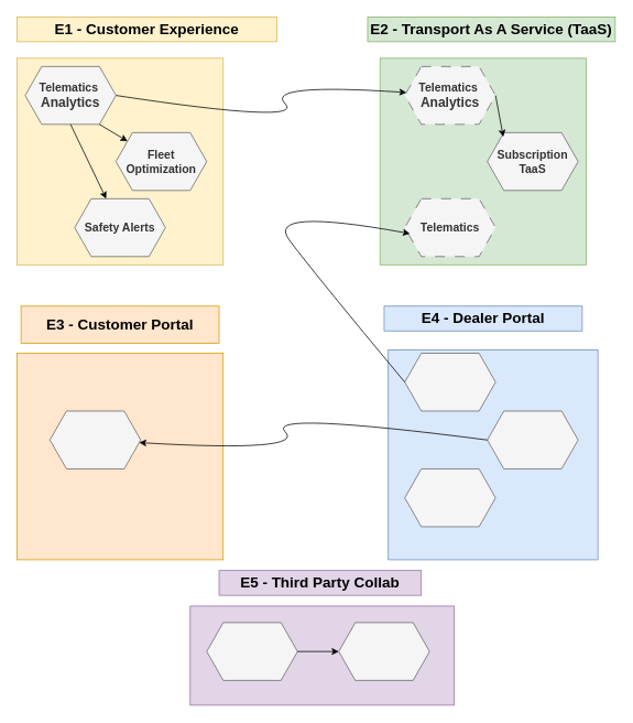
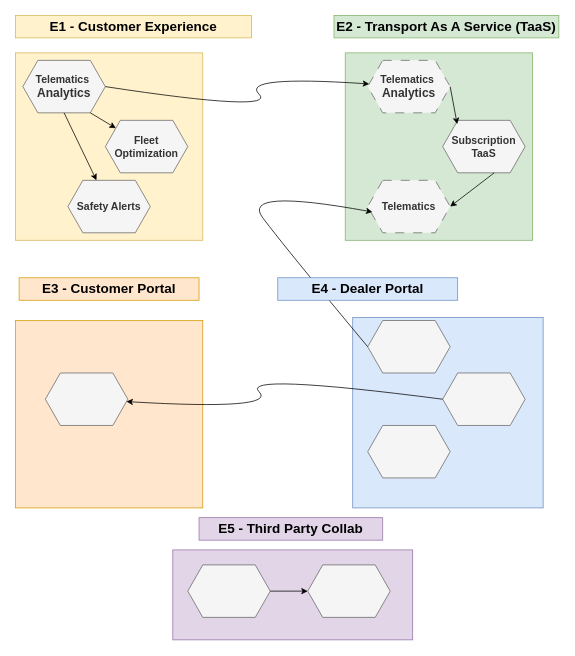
+ <mxCell id="26" value="" style="endArrow=classic;html=1;rounded=0;entryX=1;entryY=0.5;entryDx=0;entryDy=0;exitX=0.625;exitY=1;exitDx=0;exitDy=0;" edge="1" parent="1" source="10" target="12"><mxGeometry width="50" height="50" relative="1" as="geometry"><mxPoint x="610" y="125" as="sourcePoint" /><mxPoint x="619" y="175" as="targetPoint" /></mxGeometry></mxCell>
- <mxCell id="30" value="&lt;font style=&quot;font-size: 18px;&quot;&gt;&lt;b&gt;E4 - Dealer Portal&lt;/b&gt;&lt;/font&gt;" style="text;html=1;align=center;verticalAlign=middle;whiteSpace=wrap;rounded=0;fillColor=#dae8fc;strokeColor=#6c8ebf;" vertex="1" parent="1"><mxGeometry x="465" y="370" width="240" height="30" as="geometry" /></mxCell>
+ <mxCell id="30" value="&lt;font style=&quot;font-size: 18px;&quot;&gt;&lt;b&gt;E4 - Dealer Portal&lt;/b&gt;&lt;/font&gt;" style="text;html=1;align=center;verticalAlign=middle;whiteSpace=wrap;rounded=0;fillColor=#dae8fc;strokeColor=#6c8ebf;" vertex="1" parent="1"><mxGeometry x="370" y="370" width="240" height="30" as="geometry" /></mxCell>
- <mxCell id="29" value="&lt;font style=&quot;font-size: 18px;&quot;&gt;&lt;b&gt;E3 - Customer Portal&lt;/b&gt;&lt;/font&gt;" style="text;html=1;align=center;verticalAlign=middle;whiteSpace=wrap;rounded=0;fillColor=#ffe6cc;strokeColor=#d79b00;" vertex="1" parent="1"><mxGeometry x="25" y="370" width="240" height="45" as="geometry" /></mxCell>
+ <mxCell id="29" value="&lt;font style=&quot;font-size: 18px;&quot;&gt;&lt;b&gt;E3 - Customer Portal&lt;/b&gt;&lt;/font&gt;" style="text;html=1;align=center;verticalAlign=middle;whiteSpace=wrap;rounded=0;fillColor=#ffe6cc;strokeColor=#d79b00;" vertex="1" parent="1"><mxGeometry x="25" y="370" width="240" height="30" as="geometry" /></mxCell>
